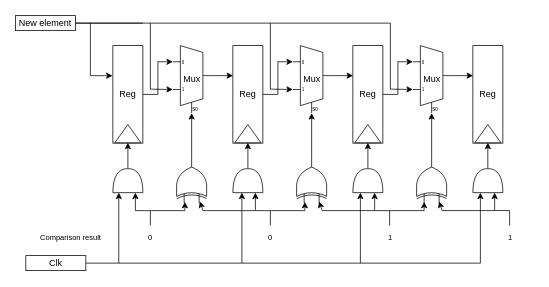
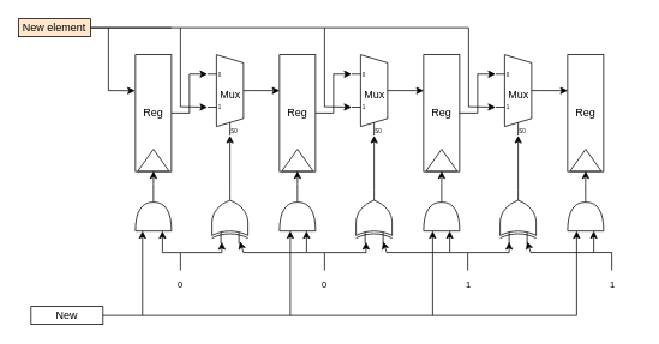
- <mxCell id="42" value="New element" style="rounded=0;whiteSpace=wrap;html=1;" vertex="1" parent="1"><mxGeometry x="20" y="20" width="80" height="20" as="geometry" /></mxCell>
+ <mxCell id="42" value="New element" style="rounded=0;whiteSpace=wrap;html=1;fillColor=#ffe6cc;" vertex="1" parent="1"><mxGeometry x="20" y="20" width="80" height="20" as="geometry" /></mxCell>
- <mxCell id="43" value="&lt;font style=&quot;font-size: 10px;&quot;&gt;Comparison result&lt;/font&gt;" style="text;html=1;strokeColor=none;fillColor=none;align=center;verticalAlign=middle;whiteSpace=wrap;rounded=0;" vertex="1" parent="1"><mxGeometry x="33.94" y="300" width="120" height="30" as="geometry" /></mxCell>
- <mxCell id="65" value="Clk" style="rounded=0;whiteSpace=wrap;html=1;" vertex="1" parent="1"><mxGeometry x="33.94" y="340" width="80" height="20" as="geometry" /></mxCell>
+ <mxCell id="65" value="New" style="rounded=0;whiteSpace=wrap;html=1;" vertex="1" parent="1"><mxGeometry x="33.94" y="340" width="80" height="20" as="geometry" /></mxCell>
